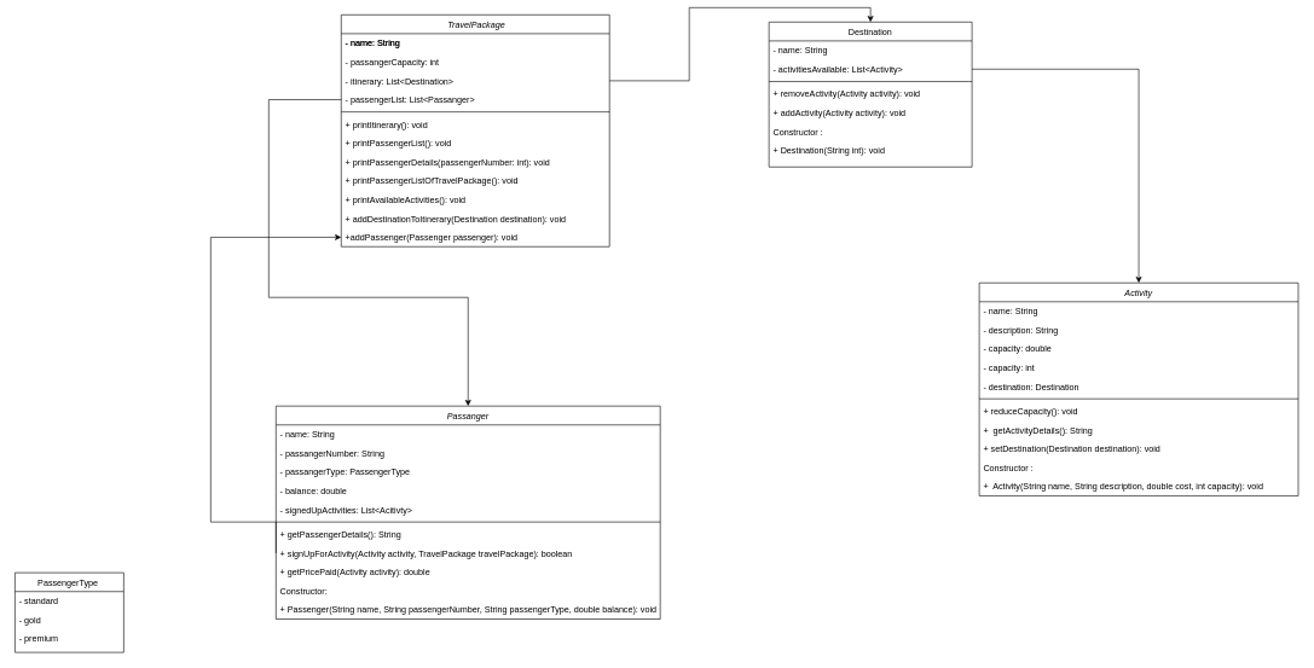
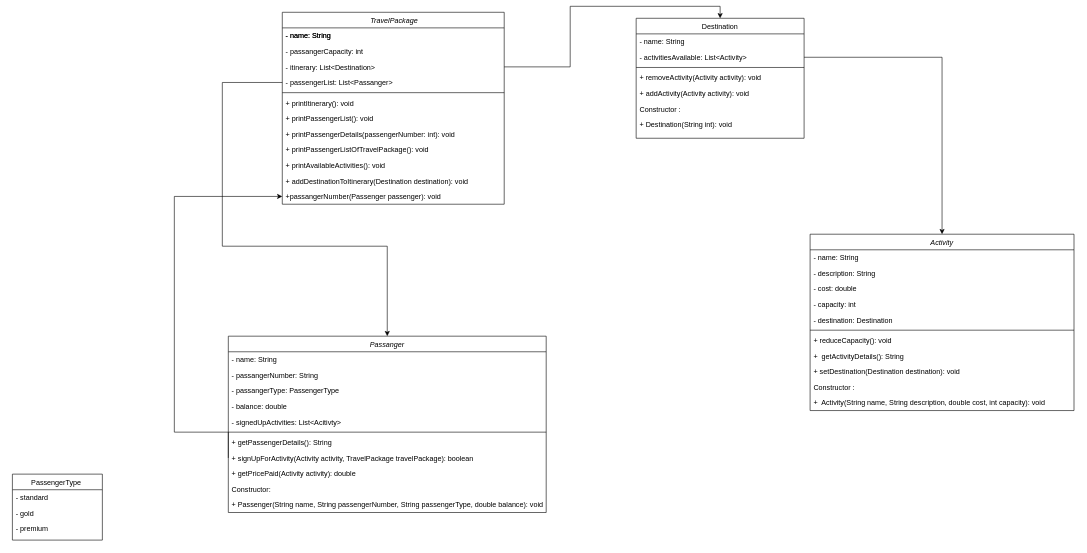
- <mxCell id="14" value="+addPassenger(Passenger passenger): void" style="text;align=left;verticalAlign=top;spacingLeft=4;spacingRight=4;overflow=hidden;rotatable=0;points=[[0,0.5],[1,0.5]];portConstraint=eastwest;rounded=0;shadow=0;html=0;" vertex="1" parent="2"><mxGeometry y="294" width="370" height="26" as="geometry" /></mxCell>
+ <mxCell id="14" value="+passangerNumber(Passenger passenger): void" style="text;align=left;verticalAlign=top;spacingLeft=4;spacingRight=4;overflow=hidden;rotatable=0;points=[[0,0.5],[1,0.5]];portConstraint=eastwest;rounded=0;shadow=0;html=0;" vertex="1" parent="2"><mxGeometry y="294" width="370" height="26" as="geometry" /></mxCell>
- <mxCell id="27" value="- capacity: double" style="text;align=left;verticalAlign=top;spacingLeft=4;spacingRight=4;overflow=hidden;rotatable=0;points=[[0,0.5],[1,0.5]];portConstraint=eastwest;rounded=0;shadow=0;html=0;" vertex="1" parent="24"><mxGeometry y="78" width="440" height="26" as="geometry" /></mxCell>
+ <mxCell id="27" value="- cost: double" style="text;align=left;verticalAlign=top;spacingLeft=4;spacingRight=4;overflow=hidden;rotatable=0;points=[[0,0.5],[1,0.5]];portConstraint=eastwest;rounded=0;shadow=0;html=0;" vertex="1" parent="24"><mxGeometry y="78" width="440" height="26" as="geometry" /></mxCell>
